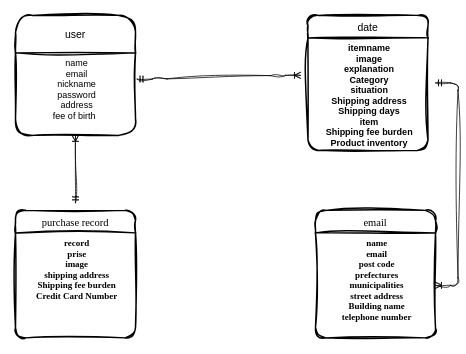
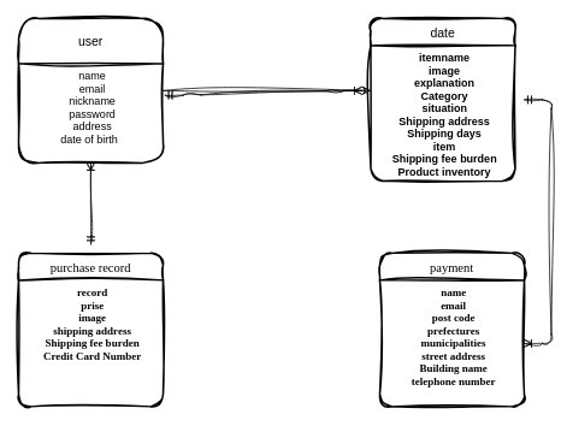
- <mxCell id="4" value="name&#10;email&#10;nickname&#10;password&#10;address&#10;fee of birth  &#10;" style="align=center;strokeColor=none;fillColor=none;spacingLeft=4;fontSize=12;verticalAlign=top;resizable=0;rotatable=0;part=1;sketch=1;curveFitting=1;jiggle=2;" vertex="1" parent="3"><mxGeometry y="50" width="160" height="110" as="geometry" /></mxCell>
+ <mxCell id="4" value="name&#10;email&#10;nickname&#10;password&#10;address&#10;date of birth  &#10;" style="align=center;strokeColor=none;fillColor=none;spacingLeft=4;fontSize=12;verticalAlign=top;resizable=0;rotatable=0;part=1;sketch=1;curveFitting=1;jiggle=2;" vertex="1" parent="3"><mxGeometry y="50" width="160" height="110" as="geometry" /></mxCell>
+ <mxCell id="2" style="edgeStyle=none;sketch=1;hachureGap=4;jiggle=2;curveFitting=1;html=1;entryX=0;entryY=0.333;entryDx=0;entryDy=0;entryPerimeter=0;fontFamily=Architects Daughter;fontSource=https%3A%2F%2Ffonts.googleapis.com%2Fcss%3Ffamily%3DArchitects%2BDaughter;fontSize=16;" edge="1" parent="1" source="3" target="6"><mxGeometry relative="1" as="geometry" /></mxCell>
- <mxCell id="9" value="email" style="swimlane;childLayout=stackLayout;horizontal=1;startSize=30;horizontalStack=0;rounded=1;fontSize=14;fontStyle=0;strokeWidth=2;resizeParent=0;resizeLast=1;shadow=0;dashed=0;align=center;sketch=1;hachureGap=4;jiggle=2;curveFitting=1;fontFamily=Architects Daughter;fontSource=https%3A%2F%2Ffonts.googleapis.com%2Fcss%3Ffamily%3DArchitects%2BDaughter;" vertex="1" parent="1"><mxGeometry x="420" y="280" width="160" height="170" as="geometry" /></mxCell>
+ <mxCell id="9" value="payment" style="swimlane;childLayout=stackLayout;horizontal=1;startSize=30;horizontalStack=0;rounded=1;fontSize=14;fontStyle=0;strokeWidth=2;resizeParent=0;resizeLast=1;shadow=0;dashed=0;align=center;sketch=1;hachureGap=4;jiggle=2;curveFitting=1;fontFamily=Architects Daughter;fontSource=https%3A%2F%2Ffonts.googleapis.com%2Fcss%3Ffamily%3DArchitects%2BDaughter;" vertex="1" parent="1"><mxGeometry x="420" y="280" width="160" height="170" as="geometry" /></mxCell>
